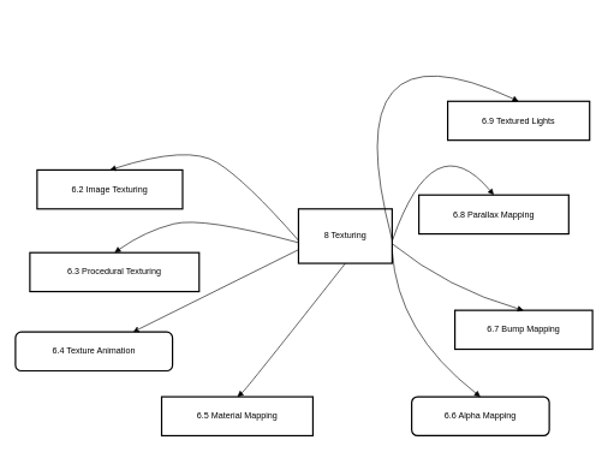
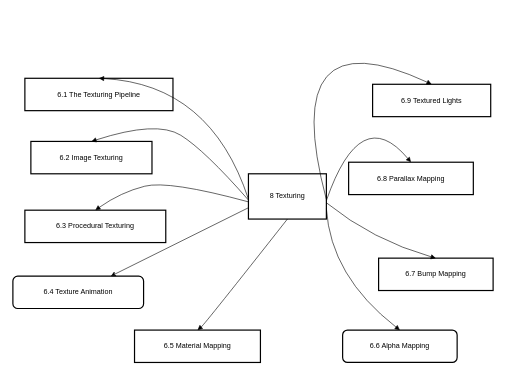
+ <mxCell id="12" value="" style="curved=1;startArrow=none;endArrow=block;exitX=0;exitY=0.56;entryX=0.5;entryY=0;rounded=0;noEdgeStyle=1;orthogonal=1;" edge="1" parent="1" source="2" target="3"><mxGeometry relative="1" as="geometry"><Array as="points"><mxPoint x="351" y="140" /></Array></mxGeometry></mxCell>
+ <mxCell id="3" value="6.1 The Texturing Pipeline" style="whiteSpace=wrap;strokeWidth=2;" vertex="1" parent="1"><mxGeometry x="40.999" y="129.999" width="247" height="54" as="geometry" /></mxCell>
